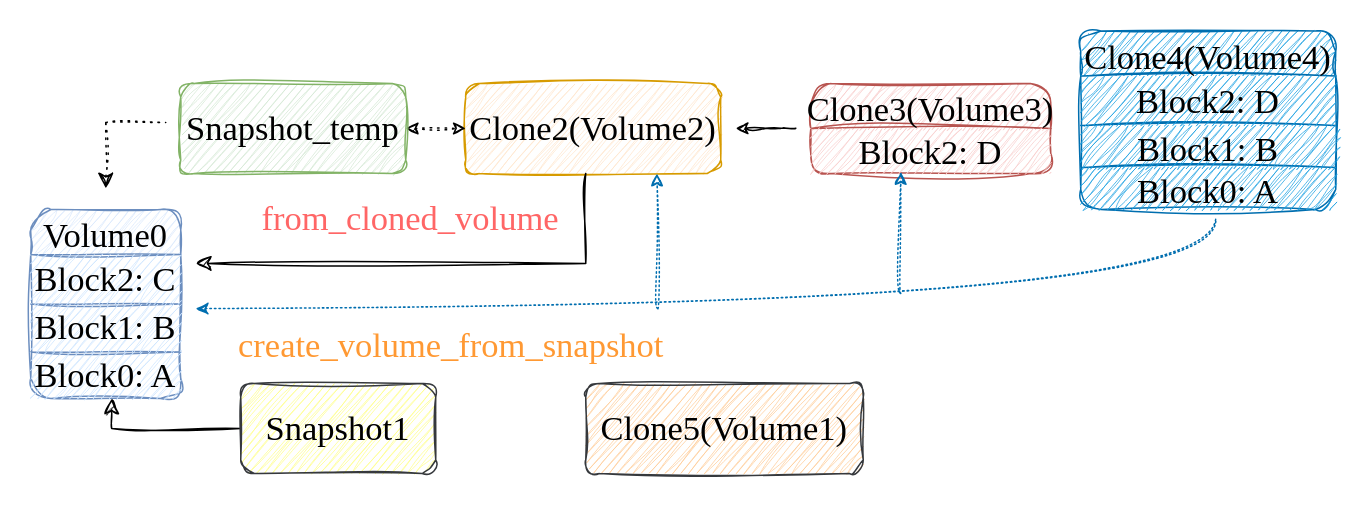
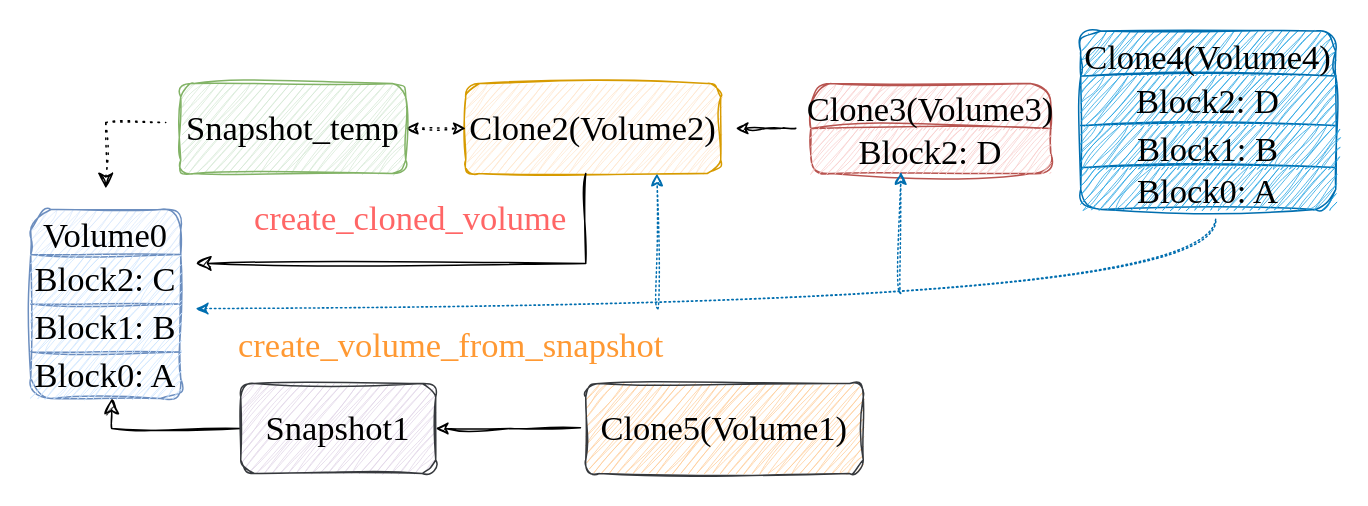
- <mxCell id="21" value="&amp;nbsp;from_cloned_volume" style="text;html=1;align=center;verticalAlign=middle;resizable=0;points=[];autosize=1;strokeColor=none;fillColor=none;fontFamily=Times New Roman;fontSize=23;fontColor=#FF6666;sketch=1;curveFitting=1;jiggle=2;" parent="1" vertex="1"><mxGeometry x="150" y="125" width="240" height="40" as="geometry" /></mxCell>
+ <mxCell id="21" value="&amp;nbsp;create_cloned_volume" style="text;html=1;align=center;verticalAlign=middle;resizable=0;points=[];autosize=1;strokeColor=none;fillColor=none;fontFamily=Times New Roman;fontSize=23;fontColor=#FF6666;sketch=1;curveFitting=1;jiggle=2;" parent="1" vertex="1"><mxGeometry x="150" y="125" width="240" height="40" as="geometry" /></mxCell>
- <mxCell id="4" value="Snapshot1" style="rounded=1;whiteSpace=wrap;html=1;hachureGap=4;fontFamily=Times New Roman;fillColor=#ffff88;strokeColor=#36393d;fontSize=23;sketch=1;curveFitting=1;jiggle=2;" parent="1" vertex="1"><mxGeometry x="160" y="255" width="130" height="60" as="geometry" /></mxCell>
+ <mxCell id="4" value="Snapshot1" style="rounded=1;whiteSpace=wrap;html=1;hachureGap=4;fontFamily=Times New Roman;fillColor=#e1d5e7;strokeColor=#36393d;fontSize=23;sketch=1;curveFitting=1;jiggle=2;" parent="1" vertex="1"><mxGeometry x="160" y="255" width="130" height="60" as="geometry" /></mxCell>
+ <mxCell id="3" value="" style="edgeStyle=orthogonalEdgeStyle;rounded=0;hachureGap=4;orthogonalLoop=1;jettySize=auto;html=1;fontFamily=Times New Roman;entryX=-0.019;entryY=0.492;entryDx=0;entryDy=0;entryPerimeter=0;startArrow=classic;startFill=1;endArrow=none;endFill=0;fontSize=23;sketch=1;curveFitting=1;jiggle=2;" parent="1" source="4" target="5" edge="1"><mxGeometry relative="1" as="geometry"><mxPoint x="320" y="285" as="targetPoint" /></mxGeometry></mxCell>
